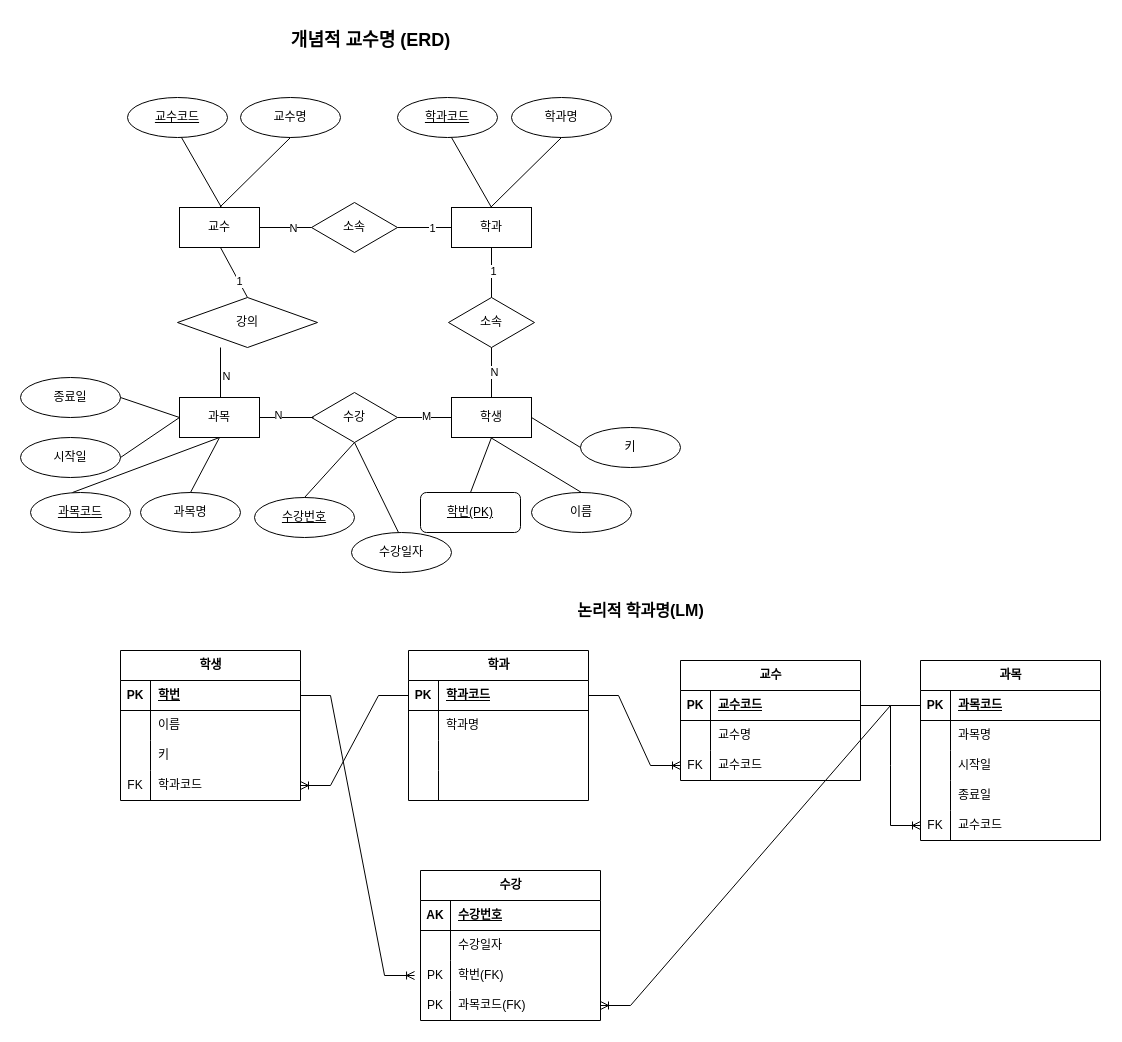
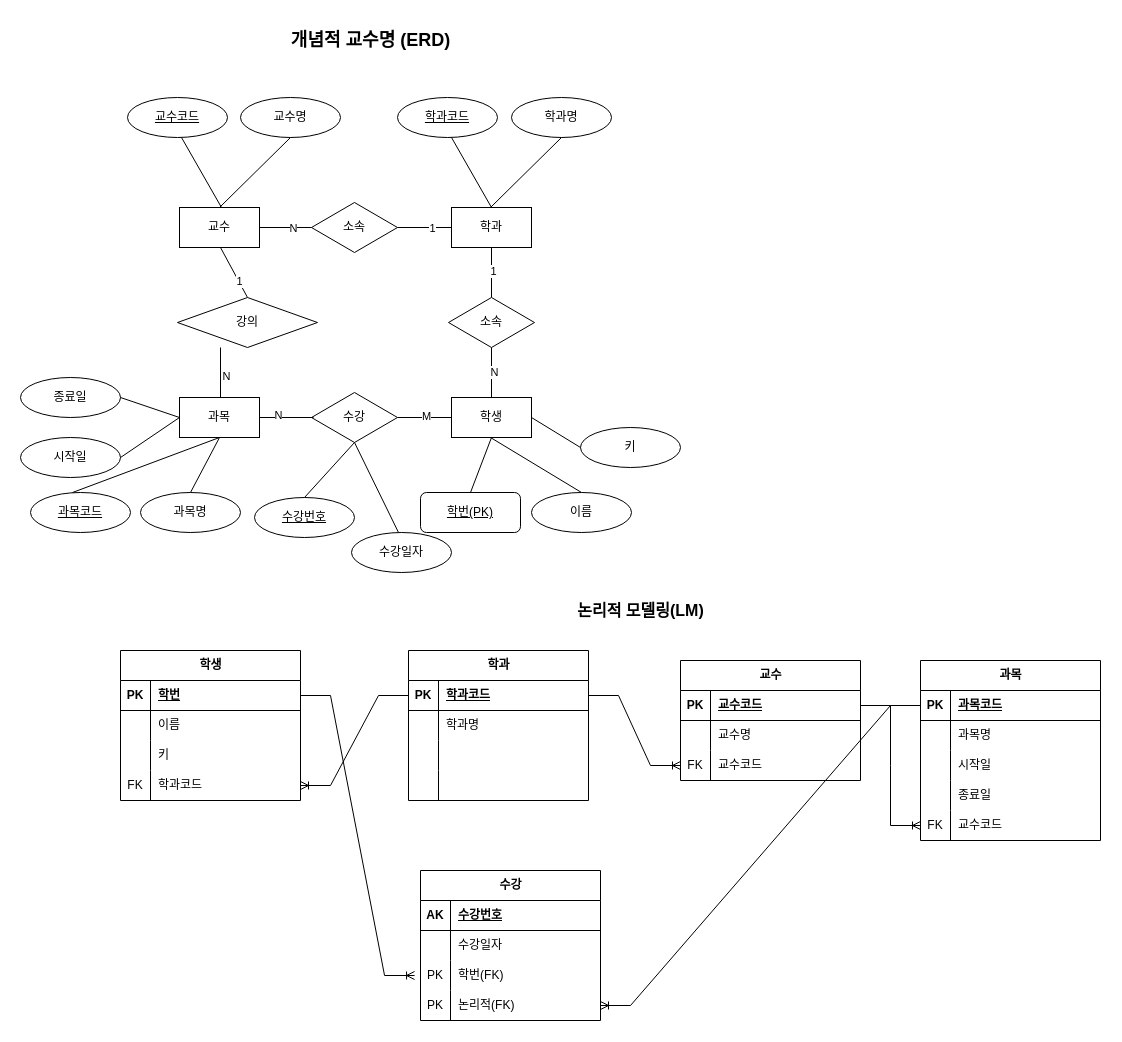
- <mxCell id="125" value="&lt;font style=&quot;font-size: 16px;&quot;&gt;&lt;b&gt;논리적 학과명(LM)&lt;/b&gt;&lt;/font&gt;" style="text;html=1;align=center;verticalAlign=middle;resizable=0;points=[];autosize=1;strokeColor=none;fillColor=none;" vertex="1" parent="1"><mxGeometry x="560" y="595" width="160" height="30" as="geometry" /></mxCell>
+ <mxCell id="125" value="&lt;font style=&quot;font-size: 16px;&quot;&gt;&lt;b&gt;논리적 모델링(LM)&lt;/b&gt;&lt;/font&gt;" style="text;html=1;align=center;verticalAlign=middle;resizable=0;points=[];autosize=1;strokeColor=none;fillColor=none;" vertex="1" parent="1"><mxGeometry x="560" y="595" width="160" height="30" as="geometry" /></mxCell>
- <mxCell id="121" value="과목코드(FK)" style="shape=partialRectangle;connectable=0;fillColor=none;top=0;left=0;bottom=0;right=0;align=left;spacingLeft=6;overflow=hidden;whiteSpace=wrap;html=1;" vertex="1" parent="119"><mxGeometry x="30" width="150" height="30" as="geometry"><mxRectangle width="150" height="30" as="alternateBounds" /></mxGeometry></mxCell>
+ <mxCell id="121" value="논리적(FK)" style="shape=partialRectangle;connectable=0;fillColor=none;top=0;left=0;bottom=0;right=0;align=left;spacingLeft=6;overflow=hidden;whiteSpace=wrap;html=1;" vertex="1" parent="119"><mxGeometry x="30" width="150" height="30" as="geometry"><mxRectangle width="150" height="30" as="alternateBounds" /></mxGeometry></mxCell>
